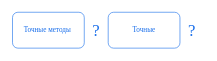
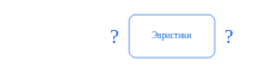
- <mxCell id="2" value="&lt;font style=&quot;color: light-dark(rgb(23, 109, 234), rgb(23, 109, 234));&quot; face=&quot;ALS Sector Regular&quot;&gt;Точные методы&amp;nbsp;&lt;/font&gt;" style="rounded=1;whiteSpace=wrap;html=1;fontFamily=ALS Sector Regular;fontSource=https%3A%2F%2Fc.webfontfree.com%2Fc.js%3Ff%3DALSSector-Regular;fillColor=light-dark(#FFFFFF,#176DEA);strokeColor=light-dark(#176DEA,#176DEA);" parent="1" vertex="1"><mxGeometry x="20" y="20" width="120" height="60" as="geometry" /></mxCell>
- <mxCell id="3" value="&lt;font style=&quot;color: light-dark(rgb(23, 109, 234), rgb(23, 109, 234));&quot;&gt;Точные&lt;/font&gt;" style="rounded=1;whiteSpace=wrap;html=1;fontFamily=ALS Sector Regular;fontSource=https%3A%2F%2Fdb.onlinewebfonts.com%2Fc%2F595030bb520f1e2ab2fb4e8d7c5f30a5%3Ffamily%3DALS%2BSector%2BRegular%2BRegular;strokeColor=light-dark(#176DEA,#176DEA);" parent="1" vertex="1"><mxGeometry x="180" y="20" width="120" height="60" as="geometry" /></mxCell>
+ <mxCell id="3" value="&lt;font style=&quot;color: light-dark(rgb(23, 109, 234), rgb(23, 109, 234));&quot;&gt;Эвристики&lt;/font&gt;" style="rounded=1;whiteSpace=wrap;html=1;fontFamily=ALS Sector Regular;fontSource=https%3A%2F%2Fdb.onlinewebfonts.com%2Fc%2F595030bb520f1e2ab2fb4e8d7c5f30a5%3Ffamily%3DALS%2BSector%2BRegular%2BRegular;strokeColor=light-dark(#176DEA,#176DEA);" parent="1" vertex="1"><mxGeometry x="180" y="20" width="120" height="60" as="geometry" /></mxCell>
